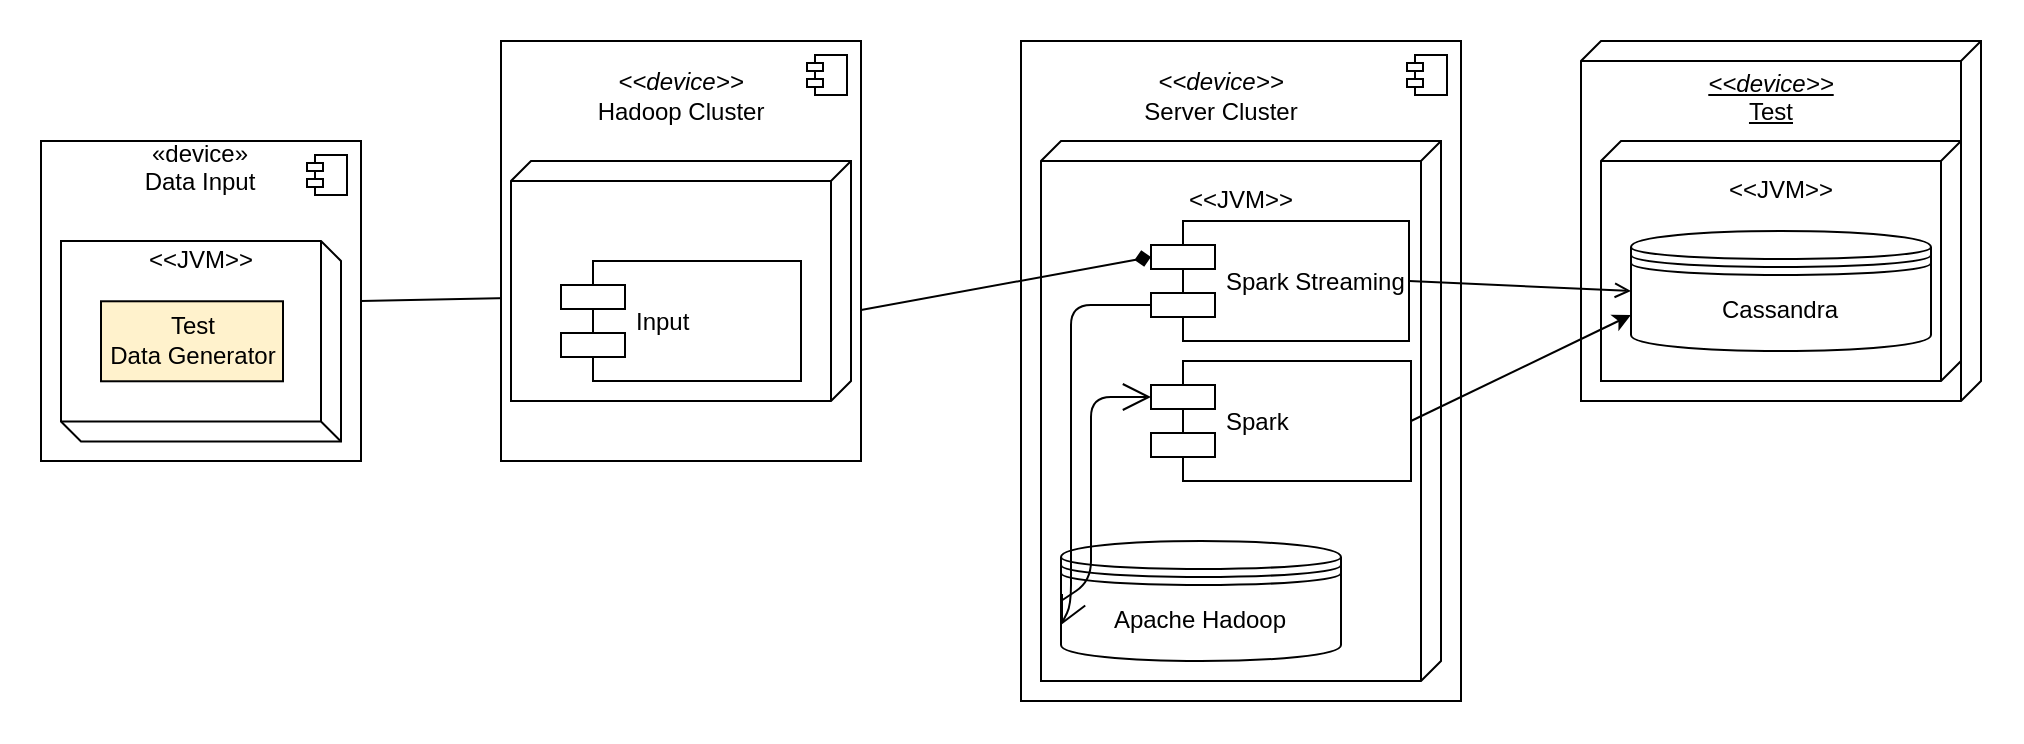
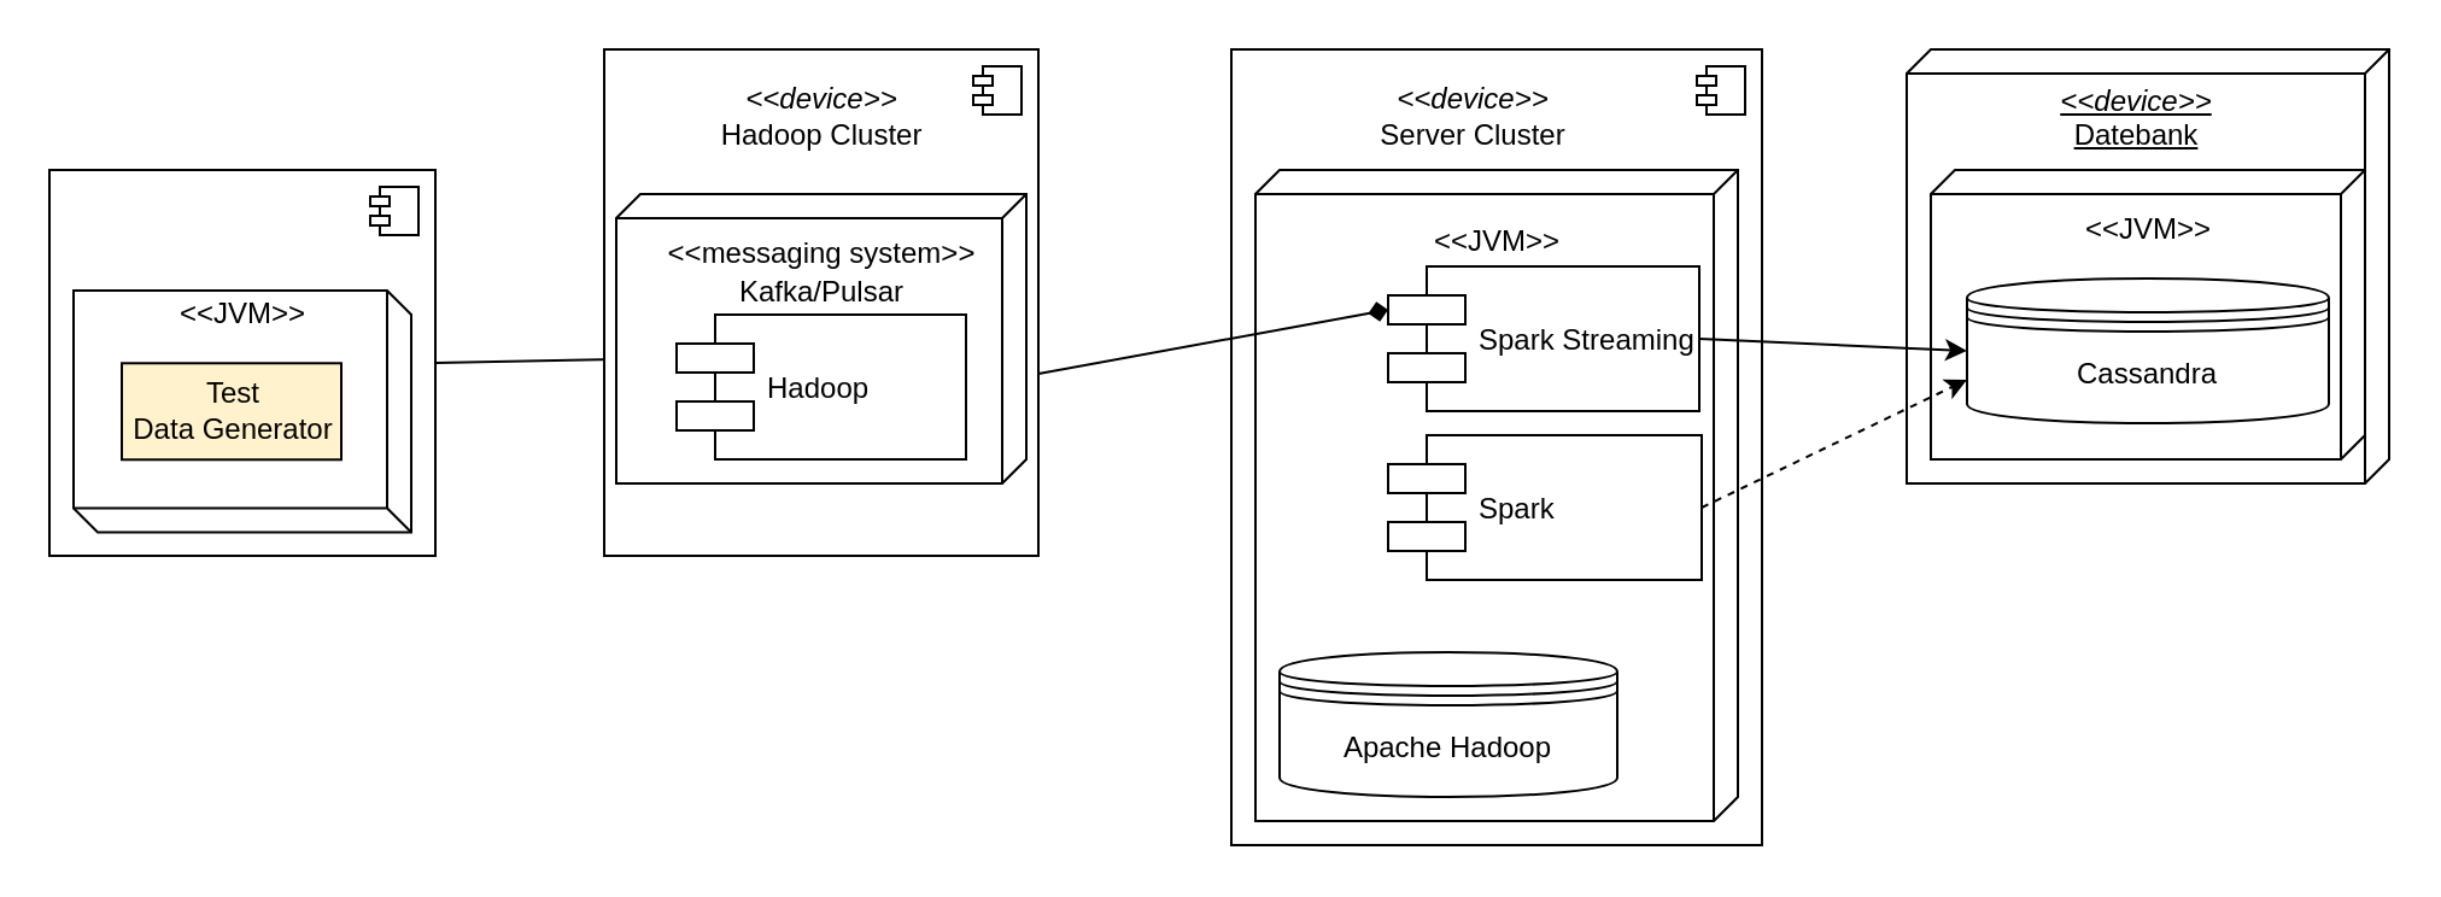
- <mxCell id="24" value="&lt;div align=&quot;center&quot;&gt;&lt;i&gt;&amp;lt;&amp;lt;device&amp;gt;&amp;gt;&lt;/i&gt;&lt;/div&gt;&lt;div align=&quot;center&quot;&gt;Test&lt;br&gt;&lt;/div&gt;" style="verticalAlign=top;align=center;spacingTop=8;spacingLeft=2;spacingRight=12;shape=cube;size=10;direction=south;fontStyle=4;html=1;" parent="23" vertex="1"><mxGeometry width="200" height="180" as="geometry" /></mxCell>
+ <mxCell id="24" value="&lt;div align=&quot;center&quot;&gt;&lt;i&gt;&amp;lt;&amp;lt;device&amp;gt;&amp;gt;&lt;/i&gt;&lt;/div&gt;&lt;div align=&quot;center&quot;&gt;Datebank&lt;br&gt;&lt;/div&gt;" style="verticalAlign=top;align=center;spacingTop=8;spacingLeft=2;spacingRight=12;shape=cube;size=10;direction=south;fontStyle=4;html=1;" parent="23" vertex="1"><mxGeometry width="200" height="180" as="geometry" /></mxCell>
- <mxCell id="9" value="«device»&#10;Data Input" style="text;align=center;fontStyle=0;verticalAlign=middle;spacingLeft=3;spacingRight=3;strokeColor=none;rotatable=0;points=[[0,0.5],[1,0.5]];portConstraint=eastwest;" vertex="1" parent="3"><mxGeometry x="30.769" y="5.714" width="98.462" height="14.857" as="geometry" /></mxCell>
+ <mxCell id="36" value="&lt;h2 class=&quot;projectTitle&quot; style=&quot;max-width: 1024px ; margin: auto&quot;&gt;&lt;font style=&quot;font-size: 12px&quot;&gt;&lt;span style=&quot;font-weight: normal&quot;&gt;&amp;lt;&amp;lt;messaging system&amp;gt;&amp;gt;&lt;/span&gt;&lt;/font&gt;&lt;/h2&gt;&lt;div&gt;Kafka/Pulsar&lt;br&gt;&lt;/div&gt;" style="text;html=1;align=center;verticalAlign=middle;resizable=0;points=[];autosize=1;" vertex="1" parent="32"><mxGeometry x="20" y="70" width="140" height="40" as="geometry" /></mxCell>
- <mxCell id="31" value="" style="endArrow=open;html=1;exitX=1;exitY=0.5;exitDx=0;exitDy=0;entryX=0;entryY=0.5;entryDx=0;entryDy=0;" edge="1" parent="1" source="19" target="29"><mxGeometry width="50" height="50" relative="1" as="geometry"><mxPoint x="800" y="310" as="sourcePoint" /><mxPoint x="800" y="110" as="targetPoint" /></mxGeometry></mxCell>
+ <mxCell id="31" value="" style="endArrow=classic;html=1;exitX=1;exitY=0.5;exitDx=0;exitDy=0;entryX=0;entryY=0.5;entryDx=0;entryDy=0;" edge="1" parent="1" source="19" target="29"><mxGeometry width="50" height="50" relative="1" as="geometry"><mxPoint x="800" y="310" as="sourcePoint" /><mxPoint x="800" y="110" as="targetPoint" /></mxGeometry></mxCell>
- <mxCell id="37" value="Input" style="shape=component;align=left;spacingLeft=36;" parent="32" vertex="1"><mxGeometry x="30" y="110" width="120" height="60" as="geometry" /></mxCell>
+ <mxCell id="37" value="Hadoop" style="shape=component;align=left;spacingLeft=36;" parent="32" vertex="1"><mxGeometry x="30" y="110" width="120" height="60" as="geometry" /></mxCell>
- <mxCell id="38" value="" style="endArrow=classic;html=1;exitX=1;exitY=0.5;exitDx=0;exitDy=0;entryX=0;entryY=0.7;entryDx=0;entryDy=0;" edge="1" parent="1" source="18" target="29"><mxGeometry width="50" height="50" relative="1" as="geometry"><mxPoint x="630" y="510" as="sourcePoint" /><mxPoint x="680" y="460" as="targetPoint" /></mxGeometry></mxCell>
+ <mxCell id="38" value="" style="endArrow=classic;html=1;exitX=1;exitY=0.5;exitDx=0;exitDy=0;entryX=0;entryY=0.7;entryDx=0;entryDy=0;dashed=1;" edge="1" parent="1" source="18" target="29"><mxGeometry width="50" height="50" relative="1" as="geometry"><mxPoint x="630" y="510" as="sourcePoint" /><mxPoint x="680" y="460" as="targetPoint" /></mxGeometry></mxCell>
- <mxCell id="20" value="" style="endArrow=open;endFill=1;endSize=12;html=1;exitX=0;exitY=0.7;exitDx=0;exitDy=0;entryX=0;entryY=0.7;entryDx=0;entryDy=0;" parent="15" source="19" target="17" edge="1"><mxGeometry width="160" relative="1" as="geometry"><mxPoint x="-115" y="220" as="sourcePoint" /><mxPoint x="45" y="220" as="targetPoint" /><Array as="points"><mxPoint x="15" y="82" /><mxPoint x="15" y="232" /></Array></mxGeometry></mxCell>
- <mxCell id="21" value="" style="endArrow=open;endFill=1;endSize=12;html=1;exitX=0;exitY=0.5;exitDx=0;exitDy=0;entryX=0;entryY=0.3;entryDx=0;entryDy=0;" parent="15" source="17" target="18" edge="1"><mxGeometry width="160" relative="1" as="geometry"><mxPoint x="-275" y="295" as="sourcePoint" /><mxPoint x="-115" y="295" as="targetPoint" /><Array as="points"><mxPoint x="25" y="220" /><mxPoint x="25" y="128" /></Array></mxGeometry></mxCell>
